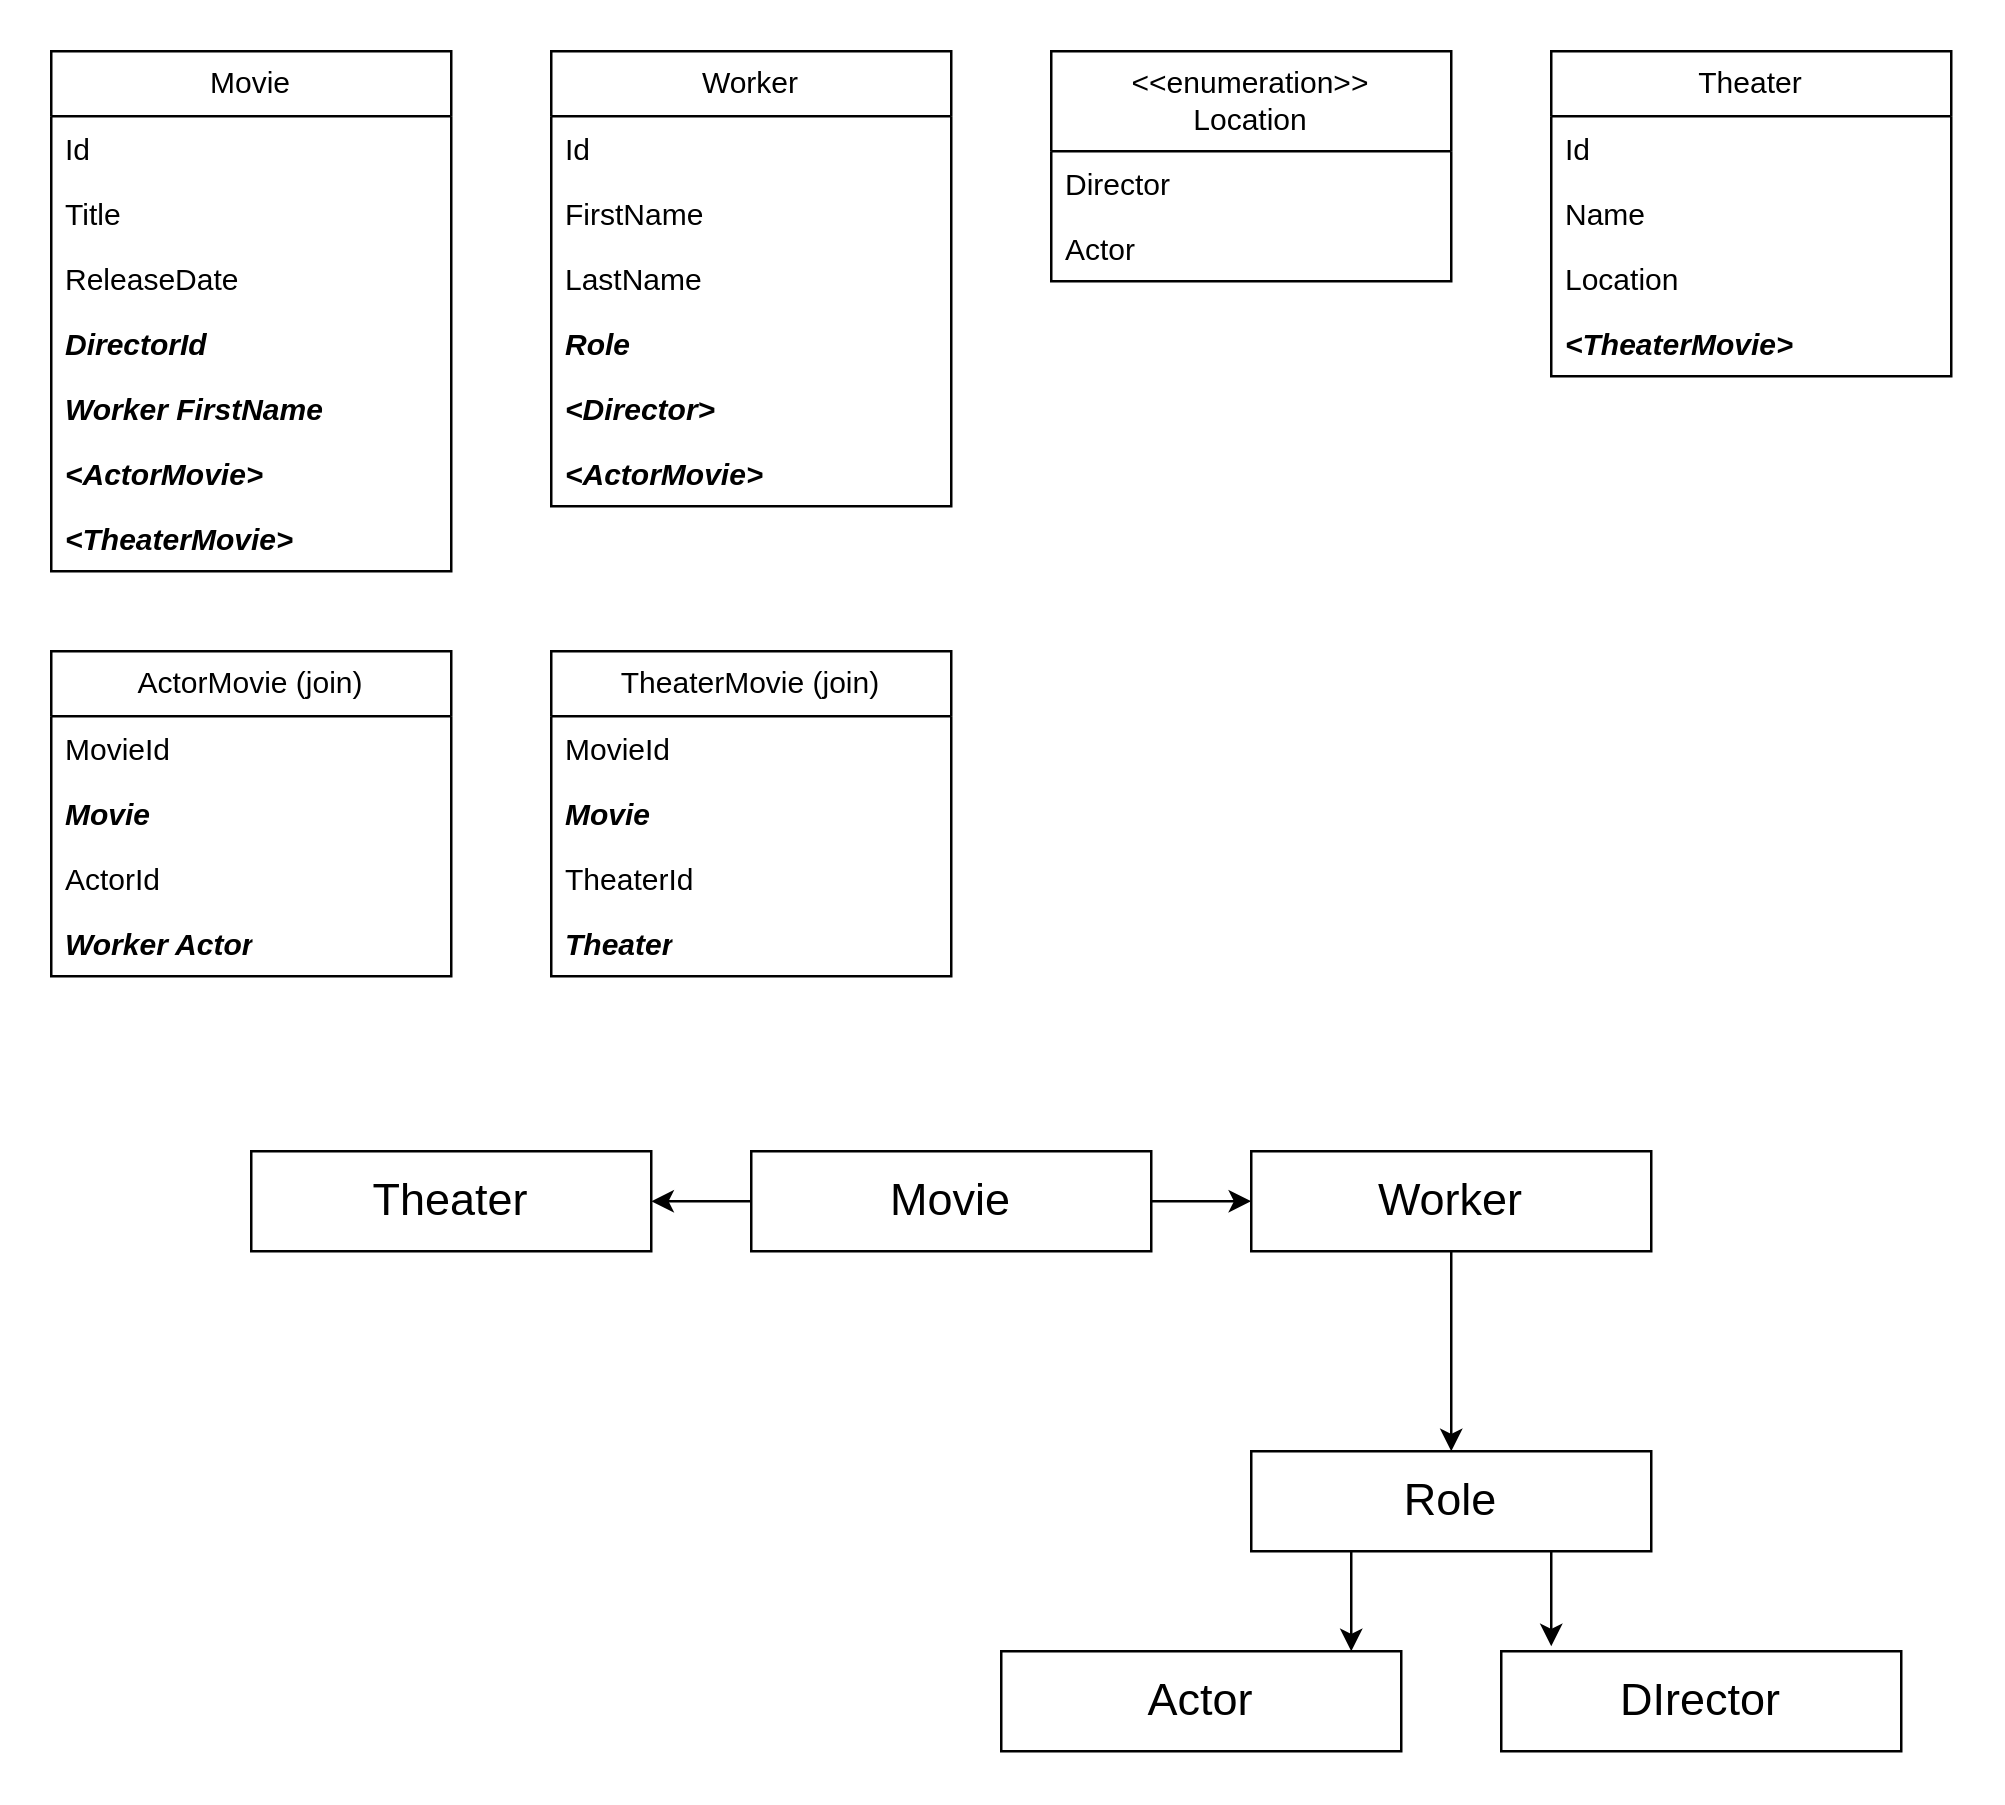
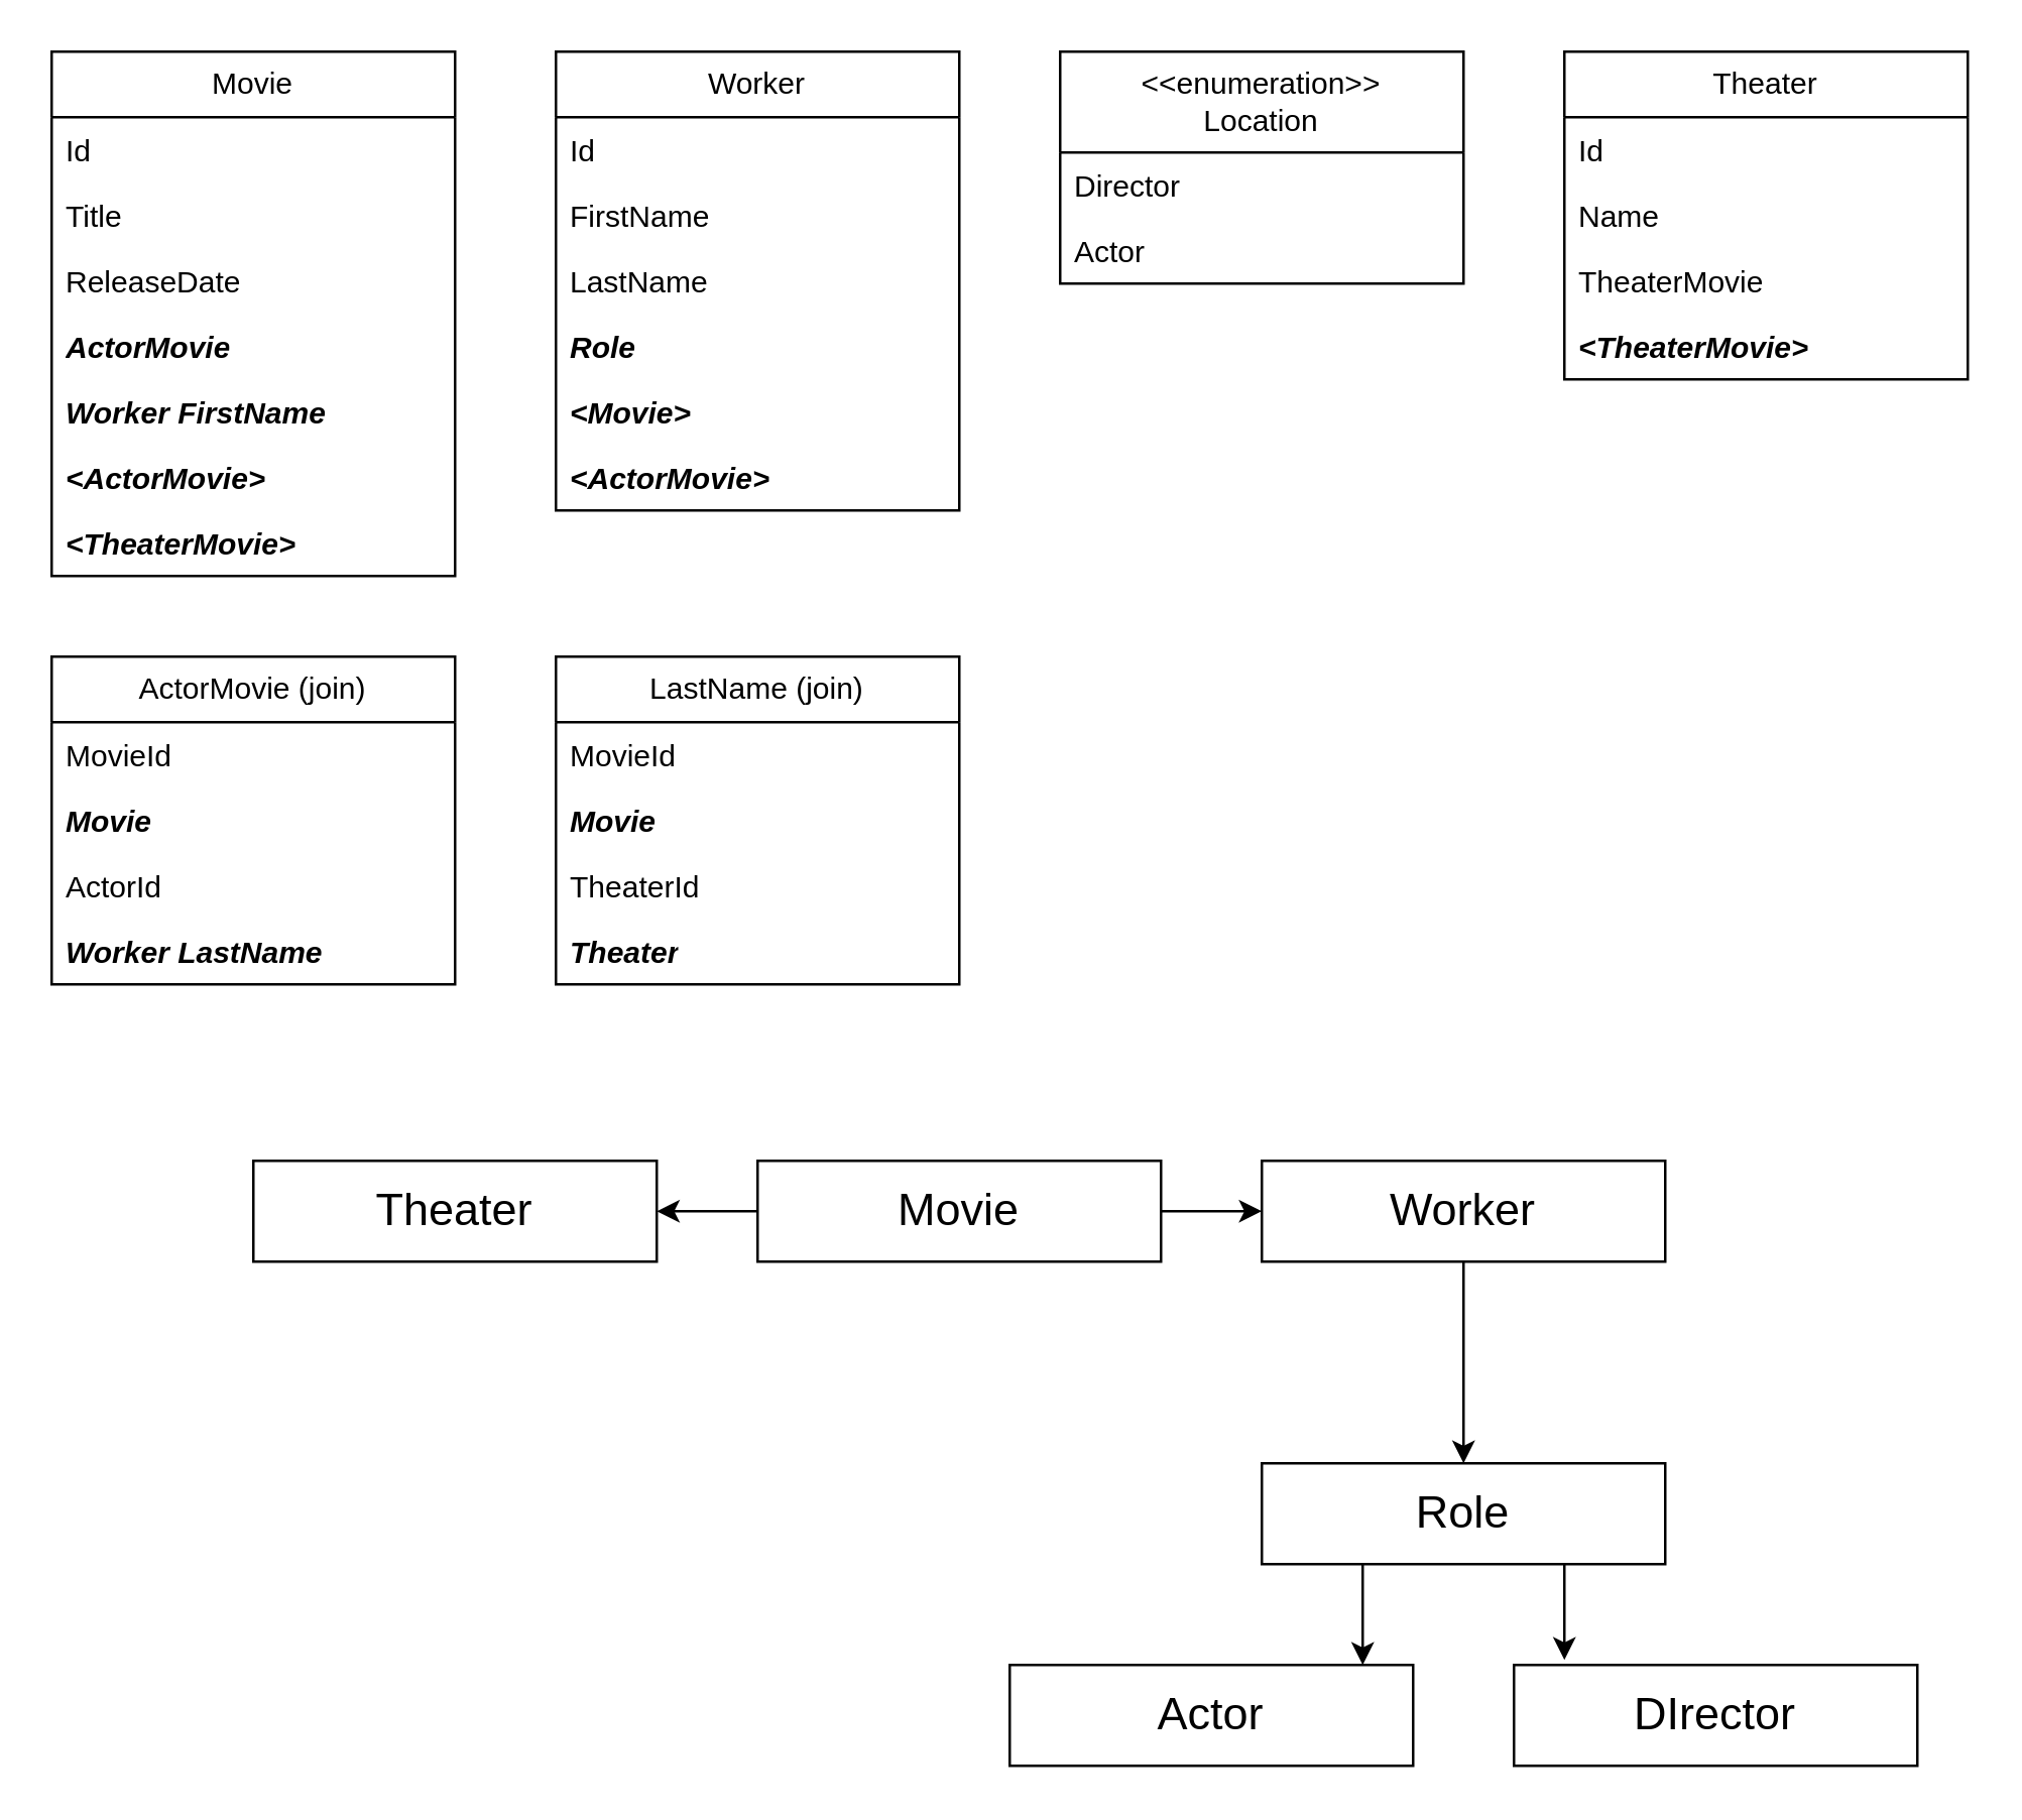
- <mxCell id="23" value="Location" style="text;strokeColor=none;fillColor=none;align=left;verticalAlign=top;spacingLeft=4;spacingRight=4;overflow=hidden;rotatable=0;points=[[0,0.5],[1,0.5]];portConstraint=eastwest;whiteSpace=wrap;html=1;" parent="20" vertex="1"><mxGeometry y="78" width="160" height="26" as="geometry" /></mxCell>
+ <mxCell id="23" value="TheaterMovie" style="text;strokeColor=none;fillColor=none;align=left;verticalAlign=top;spacingLeft=4;spacingRight=4;overflow=hidden;rotatable=0;points=[[0,0.5],[1,0.5]];portConstraint=eastwest;whiteSpace=wrap;html=1;" parent="20" vertex="1"><mxGeometry y="78" width="160" height="26" as="geometry" /></mxCell>
- <mxCell id="6" value="&lt;b&gt;&lt;i&gt;DirectorId&lt;/i&gt;&lt;/b&gt;" style="text;strokeColor=none;fillColor=none;align=left;verticalAlign=top;spacingLeft=4;spacingRight=4;overflow=hidden;rotatable=0;points=[[0,0.5],[1,0.5]];portConstraint=eastwest;whiteSpace=wrap;html=1;" parent="2" vertex="1"><mxGeometry y="104" width="160" height="26" as="geometry" /></mxCell>
+ <mxCell id="6" value="&lt;b&gt;&lt;i&gt;ActorMovie&lt;/i&gt;&lt;/b&gt;" style="text;strokeColor=none;fillColor=none;align=left;verticalAlign=top;spacingLeft=4;spacingRight=4;overflow=hidden;rotatable=0;points=[[0,0.5],[1,0.5]];portConstraint=eastwest;whiteSpace=wrap;html=1;" parent="2" vertex="1"><mxGeometry y="104" width="160" height="26" as="geometry" /></mxCell>
- <mxCell id="15" value="&lt;span&gt;&lt;i&gt;&amp;lt;Director&amp;gt;&lt;/i&gt;&lt;/span&gt;" style="text;strokeColor=none;fillColor=none;align=left;verticalAlign=top;spacingLeft=4;spacingRight=4;overflow=hidden;rotatable=0;points=[[0,0.5],[1,0.5]];portConstraint=eastwest;whiteSpace=wrap;html=1;fontStyle=1" parent="10" vertex="1"><mxGeometry y="130" width="160" height="26" as="geometry" /></mxCell>
+ <mxCell id="15" value="&lt;span&gt;&lt;i&gt;&amp;lt;Movie&amp;gt;&lt;/i&gt;&lt;/span&gt;" style="text;strokeColor=none;fillColor=none;align=left;verticalAlign=top;spacingLeft=4;spacingRight=4;overflow=hidden;rotatable=0;points=[[0,0.5],[1,0.5]];portConstraint=eastwest;whiteSpace=wrap;html=1;fontStyle=1" parent="10" vertex="1"><mxGeometry y="130" width="160" height="26" as="geometry" /></mxCell>
- <mxCell id="30" value="TheaterMovie (join)" style="swimlane;fontStyle=0;childLayout=stackLayout;horizontal=1;startSize=26;fillColor=none;horizontalStack=0;resizeParent=1;resizeParentMax=0;resizeLast=0;collapsible=1;marginBottom=0;whiteSpace=wrap;html=1;strokeWidth=1;shadow=0;rounded=0;" parent="1" vertex="1"><mxGeometry x="220" y="260" width="160" height="130" as="geometry"><mxRectangle x="40" y="40" width="70" height="30" as="alternateBounds" /></mxGeometry></mxCell>
+ <mxCell id="30" value="LastName (join)" style="swimlane;fontStyle=0;childLayout=stackLayout;horizontal=1;startSize=26;fillColor=none;horizontalStack=0;resizeParent=1;resizeParentMax=0;resizeLast=0;collapsible=1;marginBottom=0;whiteSpace=wrap;html=1;strokeWidth=1;shadow=0;rounded=0;" parent="1" vertex="1"><mxGeometry x="220" y="260" width="160" height="130" as="geometry"><mxRectangle x="40" y="40" width="70" height="30" as="alternateBounds" /></mxGeometry></mxCell>
- <mxCell id="29" value="&lt;b&gt;&lt;i&gt;Worker Actor&lt;/i&gt;&lt;/b&gt;" style="text;strokeColor=none;fillColor=none;align=left;verticalAlign=top;spacingLeft=4;spacingRight=4;overflow=hidden;rotatable=0;points=[[0,0.5],[1,0.5]];portConstraint=eastwest;whiteSpace=wrap;html=1;" parent="25" vertex="1"><mxGeometry y="104" width="160" height="26" as="geometry" /></mxCell>
+ <mxCell id="29" value="&lt;b&gt;&lt;i&gt;Worker LastName&lt;/i&gt;&lt;/b&gt;" style="text;strokeColor=none;fillColor=none;align=left;verticalAlign=top;spacingLeft=4;spacingRight=4;overflow=hidden;rotatable=0;points=[[0,0.5],[1,0.5]];portConstraint=eastwest;whiteSpace=wrap;html=1;" parent="25" vertex="1"><mxGeometry y="104" width="160" height="26" as="geometry" /></mxCell>
